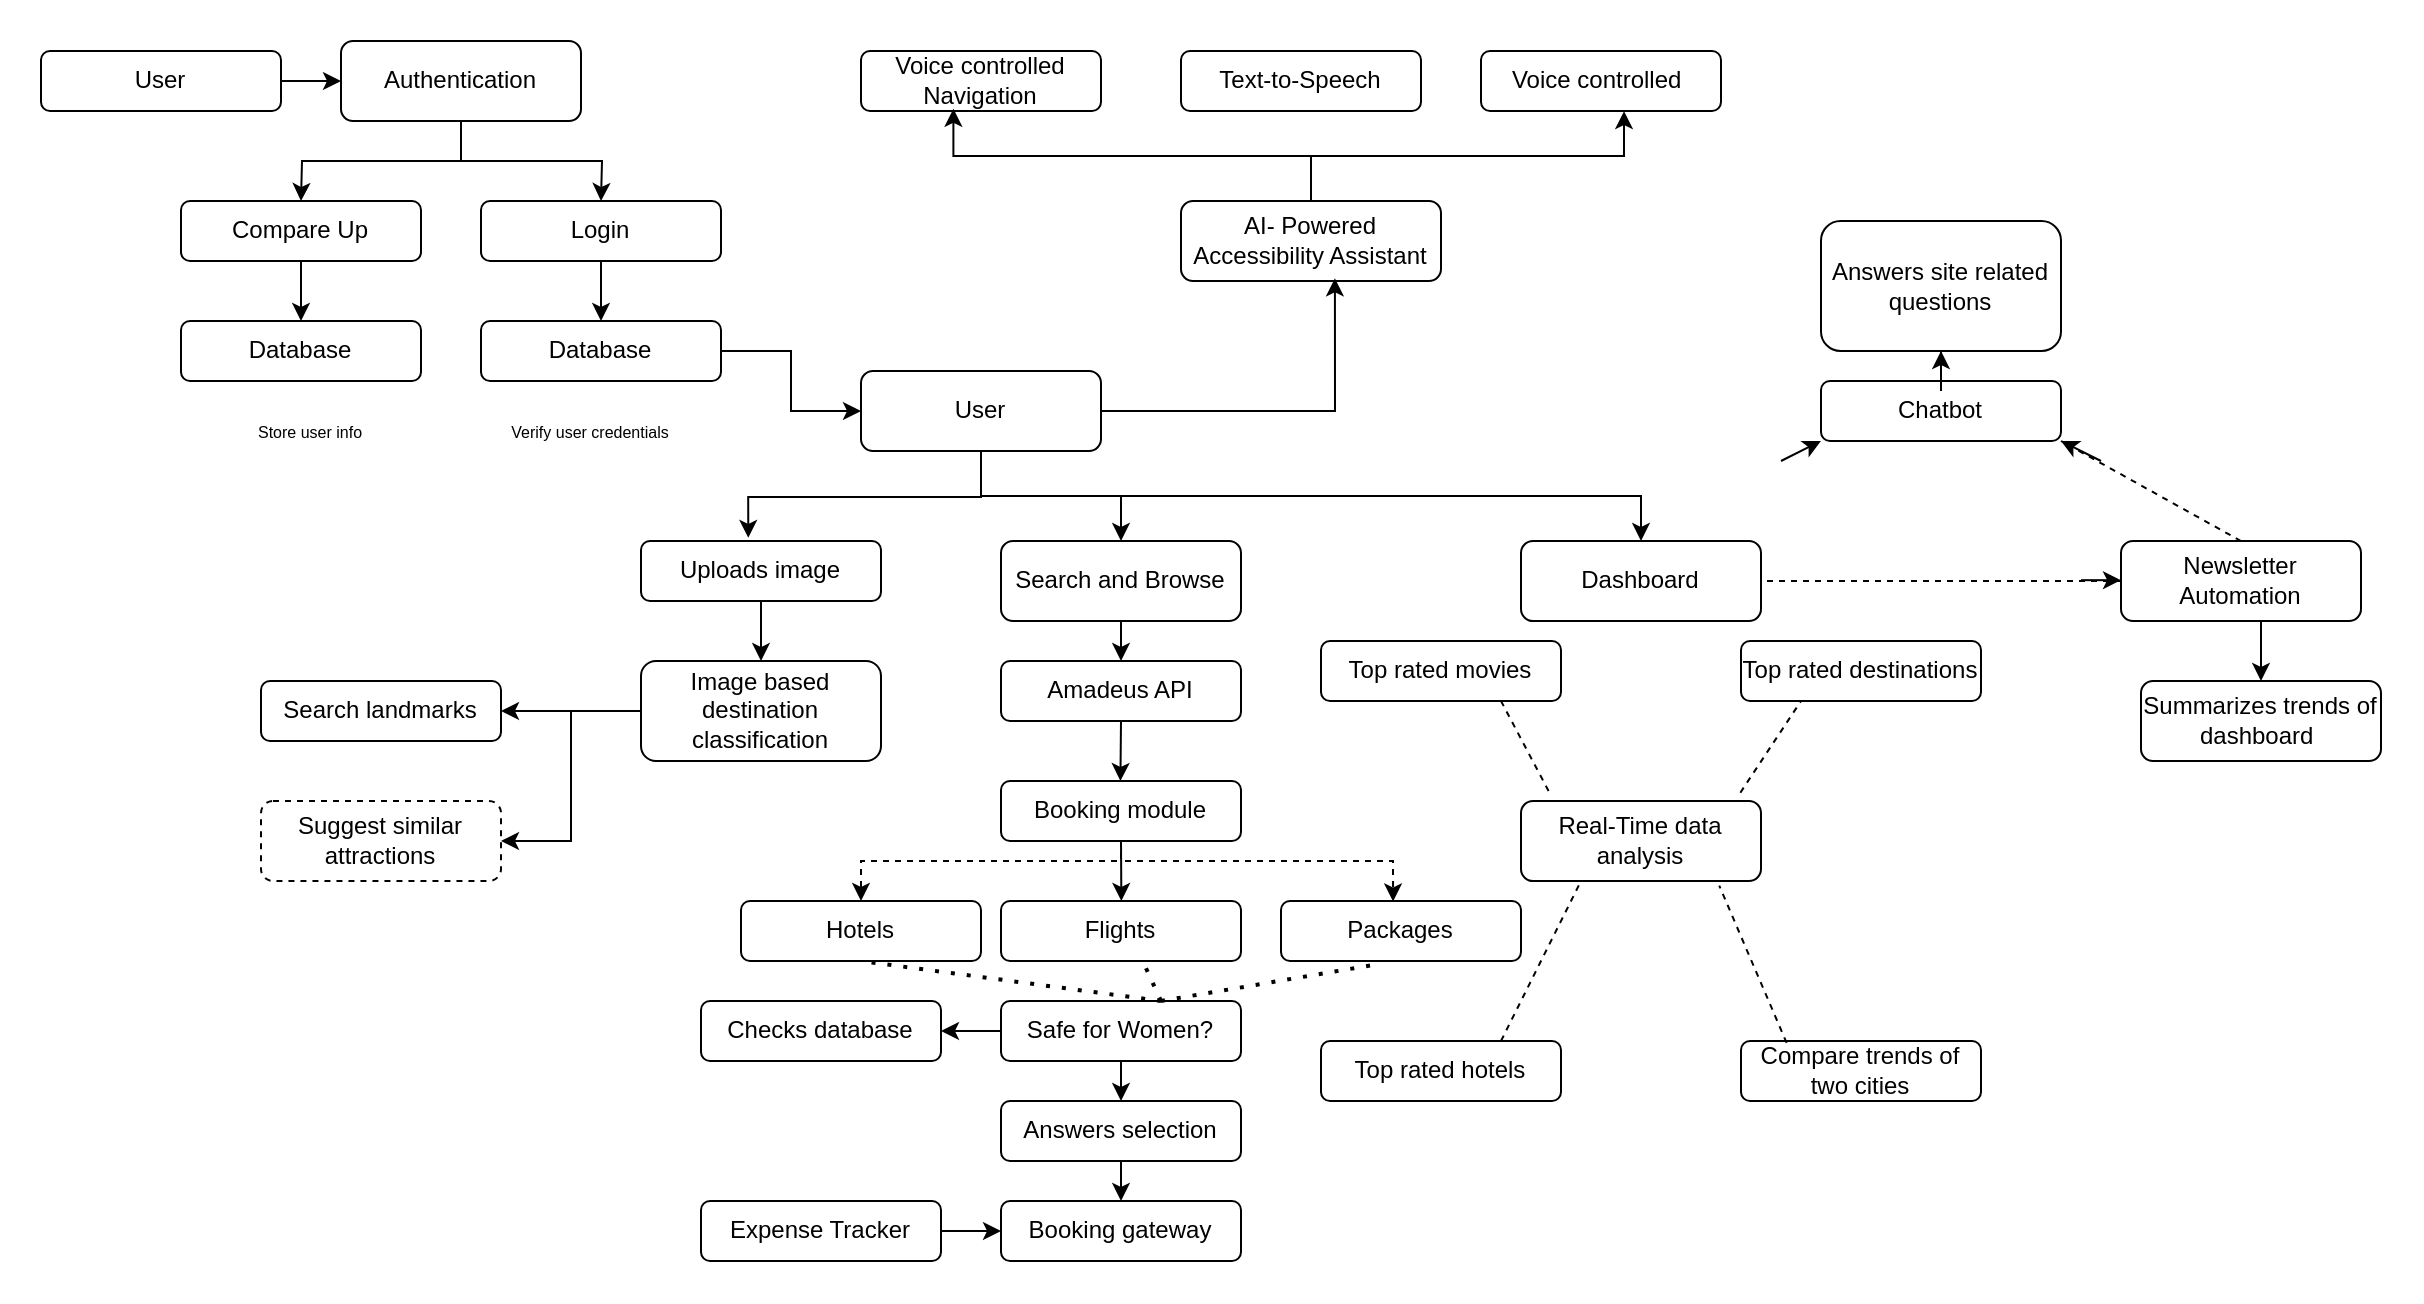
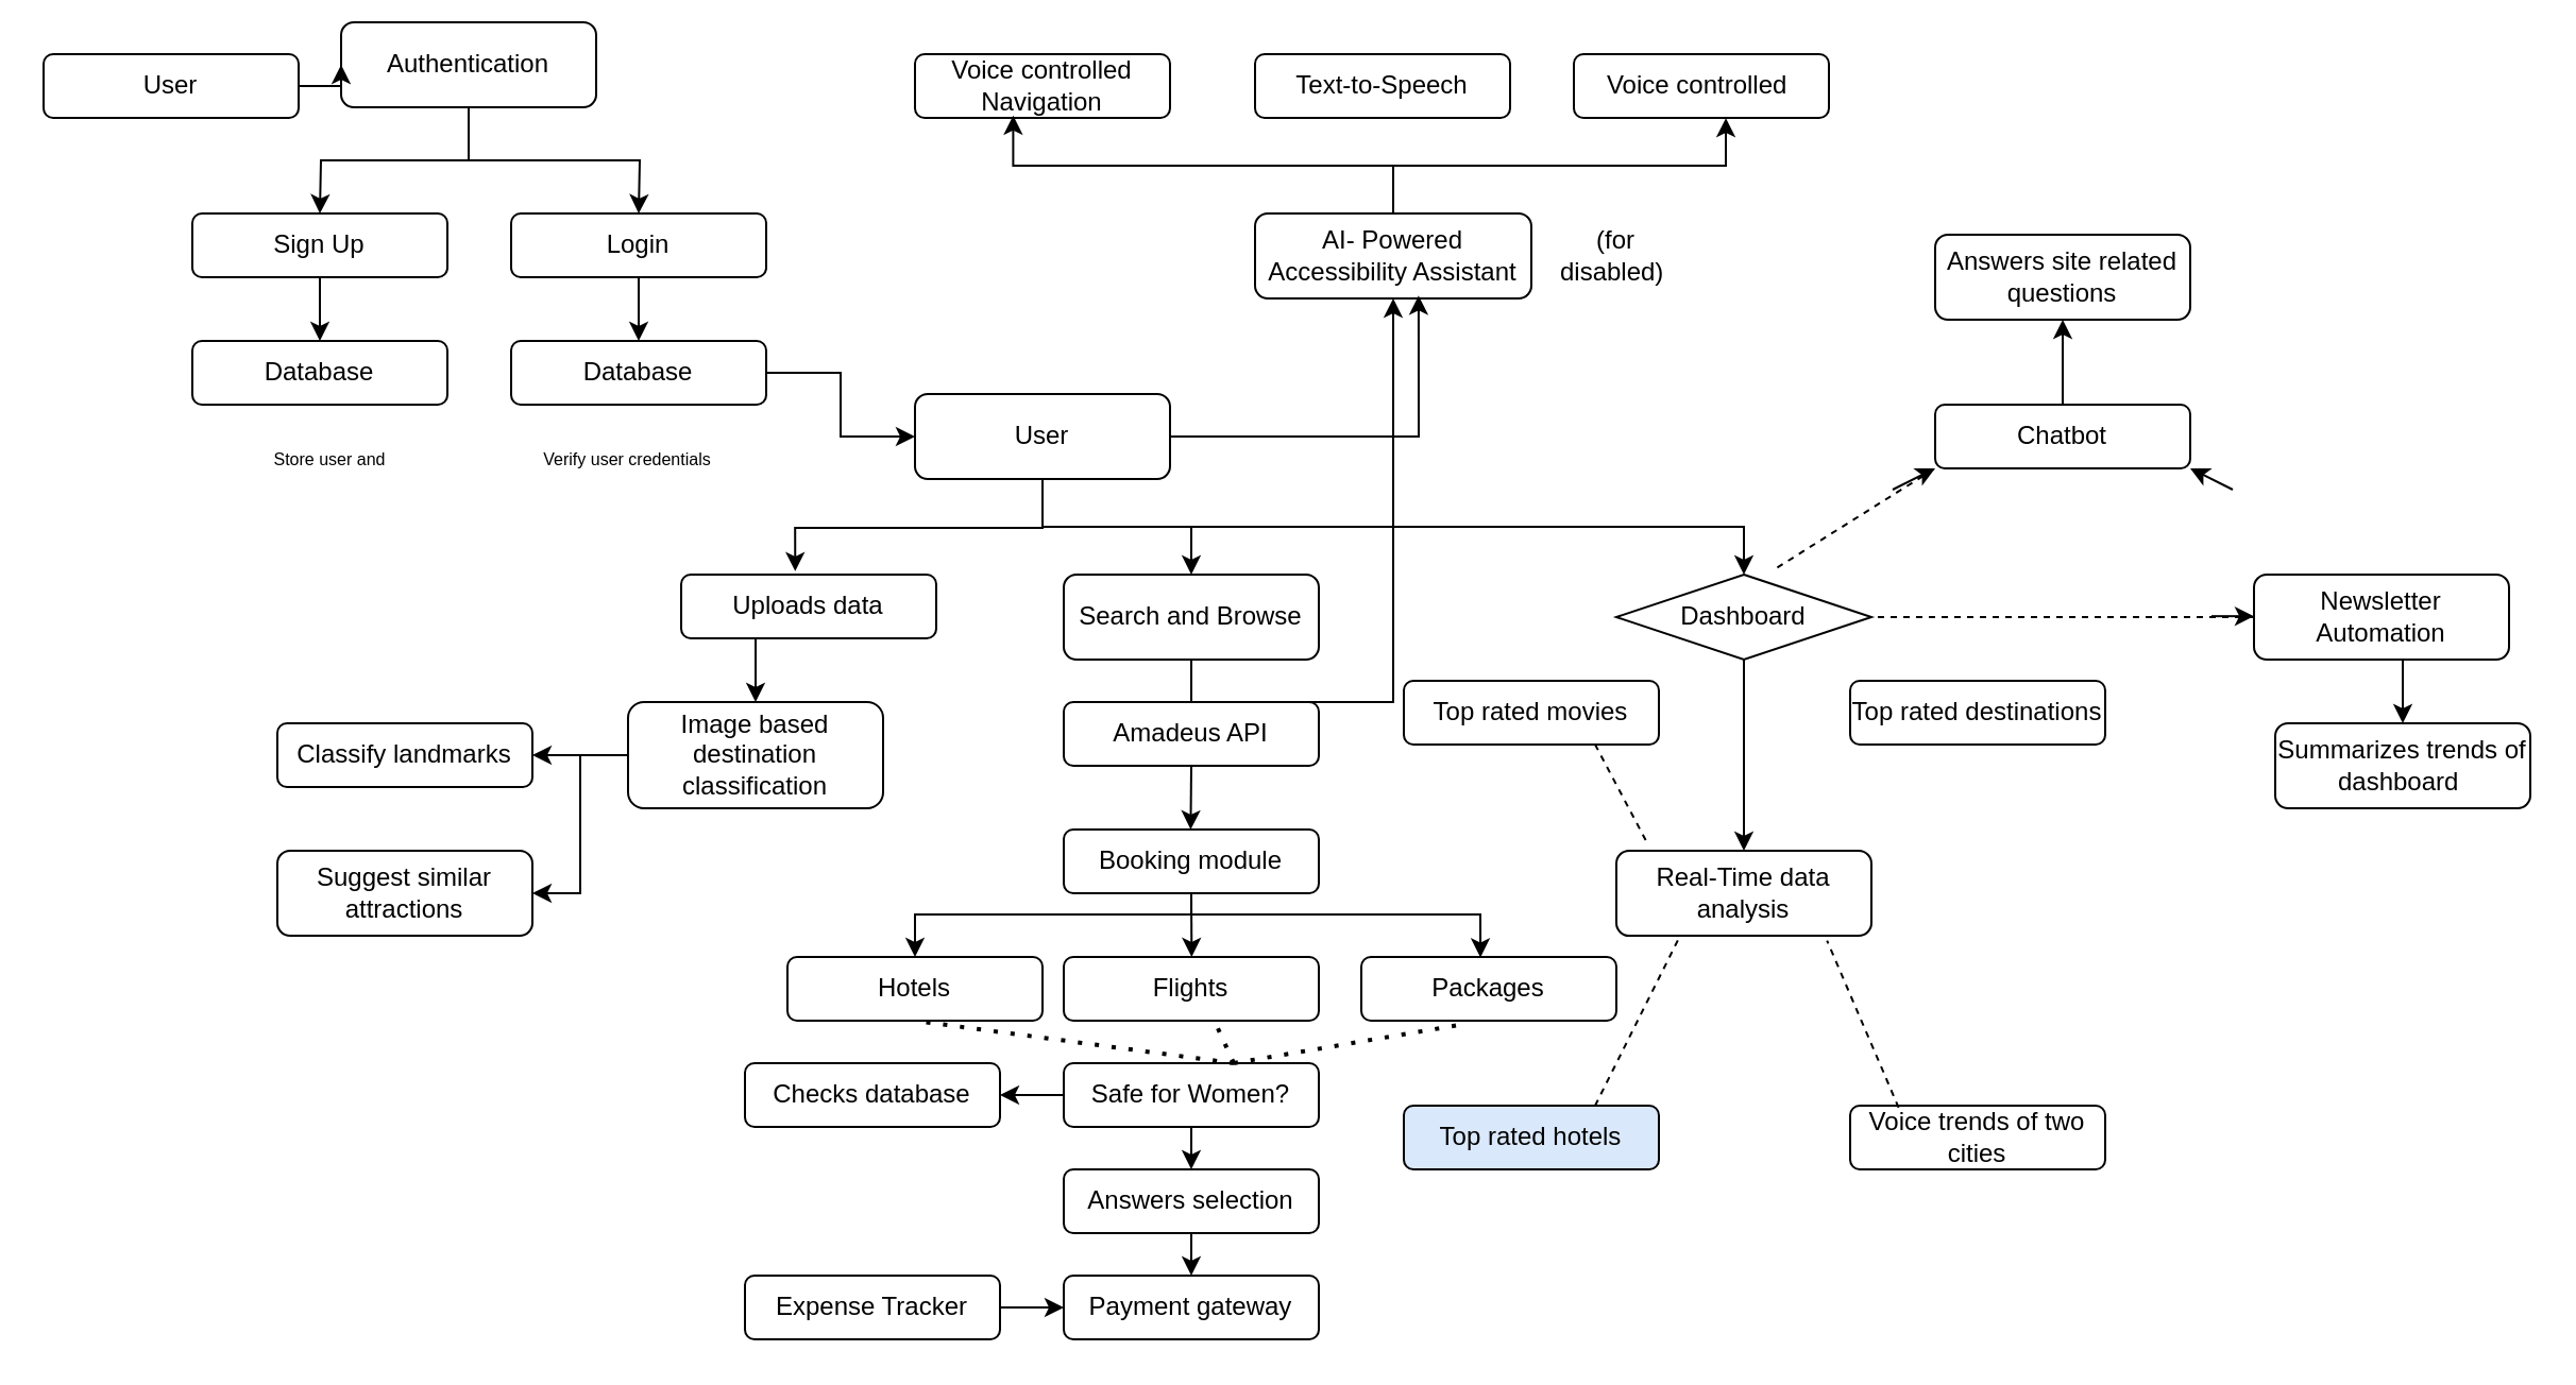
- <mxCell id="63" value="Authentication" style="rounded=1;whiteSpace=wrap;html=1;fontSize=12;glass=0;strokeWidth=1;shadow=0;" vertex="1" parent="1"><mxGeometry x="170" y="20" width="120" height="40" as="geometry" /></mxCell>
+ <mxCell id="63" value="Authentication" style="rounded=1;whiteSpace=wrap;html=1;fontSize=12;glass=0;strokeWidth=1;shadow=0;" vertex="1" parent="1"><mxGeometry x="160" y="10" width="120" height="40" as="geometry" /></mxCell>
- <mxCell id="65" value="Compare Up" style="rounded=1;whiteSpace=wrap;html=1;" vertex="1" parent="1"><mxGeometry x="90" y="100" width="120" height="30" as="geometry" /></mxCell>
+ <mxCell id="65" value="Sign Up" style="rounded=1;whiteSpace=wrap;html=1;" vertex="1" parent="1"><mxGeometry x="90" y="100" width="120" height="30" as="geometry" /></mxCell>
+ <mxCell id="83" value="(for disabled)&amp;nbsp;" style="text;html=1;align=center;verticalAlign=middle;whiteSpace=wrap;rounded=0;" vertex="1" parent="1"><mxGeometry x="730" y="105" width="60" height="30" as="geometry" /></mxCell>
- <mxCell id="50" value="Answers site related questions" style="rounded=1;whiteSpace=wrap;html=1;fontSize=12;glass=0;strokeWidth=1;shadow=0;" vertex="1" parent="1"><mxGeometry x="910" y="110" width="120" height="65" as="geometry" /></mxCell>
+ <mxCell id="50" value="Answers site related questions" style="rounded=1;whiteSpace=wrap;html=1;fontSize=12;glass=0;strokeWidth=1;shadow=0;" vertex="1" parent="1"><mxGeometry x="910" y="110" width="120" height="40" as="geometry" /></mxCell>
- <mxCell id="51" value="&lt;font style=&quot;font-size: 8px;&quot;&gt;Store user info&lt;/font&gt;" style="text;html=1;align=center;verticalAlign=middle;whiteSpace=wrap;rounded=0;fontSize=10;" vertex="1" parent="1"><mxGeometry x="120" y="210" width="70" height="10" as="geometry" /></mxCell>
+ <mxCell id="51" value="&lt;font style=&quot;font-size: 8px;&quot;&gt;Store user and&lt;/font&gt;" style="text;html=1;align=center;verticalAlign=middle;whiteSpace=wrap;rounded=0;fontSize=10;" vertex="1" parent="1"><mxGeometry x="120" y="210" width="70" height="10" as="geometry" /></mxCell>
+ <mxCell id="47" value="" style="endArrow=none;dashed=1;html=1;rounded=0;entryX=0;entryY=1;entryDx=0;entryDy=0;exitX=0.631;exitY=-0.083;exitDx=0;exitDy=0;exitPerimeter=0;" edge="1" parent="1" source="6" target="46"><mxGeometry width="50" height="50" relative="1" as="geometry"><mxPoint x="840" y="260" as="sourcePoint" /><mxPoint x="710" y="280" as="targetPoint" /></mxGeometry></mxCell>
- <mxCell id="48" value="" style="endArrow=none;dashed=1;html=1;rounded=0;entryX=1;entryY=1;entryDx=0;entryDy=0;exitX=0.5;exitY=0;exitDx=0;exitDy=0;" edge="1" parent="1" source="13" target="46"><mxGeometry width="50" height="50" relative="1" as="geometry"><mxPoint x="660" y="330" as="sourcePoint" /><mxPoint x="710" y="280" as="targetPoint" /></mxGeometry></mxCell>
- <mxCell id="54" value="Uploads image" style="rounded=1;whiteSpace=wrap;html=1;" vertex="1" parent="1"><mxGeometry x="320" y="270" width="120" height="30" as="geometry" /></mxCell>
+ <mxCell id="54" value="Uploads data" style="rounded=1;whiteSpace=wrap;html=1;" vertex="1" parent="1"><mxGeometry x="320" y="270" width="120" height="30" as="geometry" /></mxCell>
- <mxCell id="6" value="Dashboard" style="rounded=1;whiteSpace=wrap;html=1;fontSize=12;glass=0;strokeWidth=1;shadow=0;" parent="1" vertex="1"><mxGeometry x="760" y="270" width="120" height="40" as="geometry" /></mxCell>
+ <mxCell id="6" value="Dashboard" style="rhombus;whiteSpace=wrap;html=1;fontSize=12;glass=0;strokeWidth=1;shadow=0;" parent="1" vertex="1"><mxGeometry x="760" y="270" width="120" height="40" as="geometry" /></mxCell>
- <mxCell id="7" style="edgeStyle=orthogonalEdgeStyle;rounded=0;orthogonalLoop=1;jettySize=auto;html=1;exitX=0.5;exitY=1;exitDx=0;exitDy=0;entryX=0.5;entryY=0;entryDx=0;entryDy=0;" parent="1" source="8" target="15" edge="1"><mxGeometry relative="1" as="geometry" /></mxCell>
+ <mxCell id="7" style="edgeStyle=orthogonalEdgeStyle;rounded=0;orthogonalLoop=1;jettySize=auto;html=1;exitX=0.5;exitY=1;exitDx=0;exitDy=0;" parent="1" source="8" target="76" edge="1"><mxGeometry relative="1" as="geometry" /></mxCell>
+ <mxCell id="5" style="edgeStyle=orthogonalEdgeStyle;rounded=0;orthogonalLoop=1;jettySize=auto;html=1;exitX=0.5;exitY=1;exitDx=0;exitDy=0;entryX=0.5;entryY=0;entryDx=0;entryDy=0;" edge="1" parent="1" source="6" target="35"><mxGeometry relative="1" as="geometry" /></mxCell>
- <mxCell id="73" value="Search landmarks" style="rounded=1;whiteSpace=wrap;html=1;" vertex="1" parent="1"><mxGeometry x="130" y="340" width="120" height="30" as="geometry" /></mxCell>
+ <mxCell id="73" value="Classify landmarks" style="rounded=1;whiteSpace=wrap;html=1;" vertex="1" parent="1"><mxGeometry x="130" y="340" width="120" height="30" as="geometry" /></mxCell>
- <mxCell id="60" value="Image based destination classification" style="rounded=1;whiteSpace=wrap;html=1;" vertex="1" parent="1"><mxGeometry x="320" y="330" width="120" height="50" as="geometry" /></mxCell>
+ <mxCell id="60" value="Image based destination classification" style="rounded=1;whiteSpace=wrap;html=1;" vertex="1" parent="1"><mxGeometry x="295" y="330" width="120" height="50" as="geometry" /></mxCell>
- <mxCell id="41" value="" style="endArrow=none;dashed=1;html=1;rounded=0;entryX=0.25;entryY=1;entryDx=0;entryDy=0;exitX=0.914;exitY=-0.104;exitDx=0;exitDy=0;exitPerimeter=0;" edge="1" parent="1" source="35" target="37"><mxGeometry width="50" height="50" relative="1" as="geometry"><mxPoint x="650" y="420" as="sourcePoint" /><mxPoint x="700" y="370" as="targetPoint" /></mxGeometry></mxCell>
- <mxCell id="74" value="Suggest similar attractions" style="rounded=1;whiteSpace=wrap;html=1;dashed=1;" vertex="1" parent="1"><mxGeometry x="130" y="400" width="120" height="40" as="geometry" /></mxCell>
+ <mxCell id="74" value="Suggest similar attractions" style="rounded=1;whiteSpace=wrap;html=1;" vertex="1" parent="1"><mxGeometry x="130" y="400" width="120" height="40" as="geometry" /></mxCell>
- <mxCell id="20" value="" style="edgeStyle=orthogonalEdgeStyle;rounded=0;orthogonalLoop=1;jettySize=auto;html=1;exitX=0.25;exitY=1;exitDx=0;exitDy=0;dashed=1;" parent="1" source="18" target="21" edge="1"><mxGeometry relative="1" as="geometry"><mxPoint x="430" y="460" as="targetPoint" /><mxPoint x="530" y="420" as="sourcePoint" /><Array as="points"><mxPoint x="560" y="420" /><mxPoint x="560" y="430" /></Array></mxGeometry></mxCell>
+ <mxCell id="20" value="" style="edgeStyle=orthogonalEdgeStyle;rounded=0;orthogonalLoop=1;jettySize=auto;html=1;exitX=0.25;exitY=1;exitDx=0;exitDy=0;" parent="1" source="18" target="21" edge="1"><mxGeometry relative="1" as="geometry"><mxPoint x="430" y="460" as="targetPoint" /><mxPoint x="530" y="420" as="sourcePoint" /><Array as="points"><mxPoint x="560" y="420" /><mxPoint x="560" y="430" /></Array></mxGeometry></mxCell>
- <mxCell id="23" style="edgeStyle=orthogonalEdgeStyle;rounded=0;orthogonalLoop=1;jettySize=auto;html=1;exitX=0.5;exitY=1;exitDx=0;exitDy=0;entryX=0.467;entryY=0.008;entryDx=0;entryDy=0;entryPerimeter=0;dashed=1;" parent="1" source="18" target="22" edge="1"><mxGeometry relative="1" as="geometry"><Array as="points"><mxPoint x="560" y="430" /><mxPoint x="696" y="430" /></Array></mxGeometry></mxCell>
+ <mxCell id="23" style="edgeStyle=orthogonalEdgeStyle;rounded=0;orthogonalLoop=1;jettySize=auto;html=1;exitX=0.5;exitY=1;exitDx=0;exitDy=0;entryX=0.467;entryY=0.008;entryDx=0;entryDy=0;entryPerimeter=0;" parent="1" source="18" target="22" edge="1"><mxGeometry relative="1" as="geometry"><Array as="points"><mxPoint x="560" y="430" /><mxPoint x="696" y="430" /></Array></mxGeometry></mxCell>
- <mxCell id="38" value="Top rated hotels" style="rounded=1;whiteSpace=wrap;html=1;fontSize=12;glass=0;strokeWidth=1;shadow=0;" vertex="1" parent="1"><mxGeometry x="660" y="520" width="120" height="30" as="geometry" /></mxCell>
+ <mxCell id="38" value="Top rated hotels" style="rounded=1;whiteSpace=wrap;html=1;fontSize=12;glass=0;strokeWidth=1;shadow=0;fillColor=#dae8fc;" vertex="1" parent="1"><mxGeometry x="660" y="520" width="120" height="30" as="geometry" /></mxCell>
- <mxCell id="39" value="Compare trends of two cities" style="rounded=1;whiteSpace=wrap;html=1;fontSize=12;glass=0;strokeWidth=1;shadow=0;" vertex="1" parent="1"><mxGeometry x="870" y="520" width="120" height="30" as="geometry" /></mxCell>
+ <mxCell id="39" value="Voice trends of two cities" style="rounded=1;whiteSpace=wrap;html=1;fontSize=12;glass=0;strokeWidth=1;shadow=0;" vertex="1" parent="1"><mxGeometry x="870" y="520" width="120" height="30" as="geometry" /></mxCell>
- <mxCell id="34" value="Booking gateway" style="rounded=1;whiteSpace=wrap;html=1;fontSize=12;glass=0;strokeWidth=1;shadow=0;" parent="1" vertex="1"><mxGeometry x="500" y="600" width="120" height="30" as="geometry" /></mxCell>
+ <mxCell id="34" value="Payment gateway" style="rounded=1;whiteSpace=wrap;html=1;fontSize=12;glass=0;strokeWidth=1;shadow=0;" parent="1" vertex="1"><mxGeometry x="500" y="600" width="120" height="30" as="geometry" /></mxCell>
